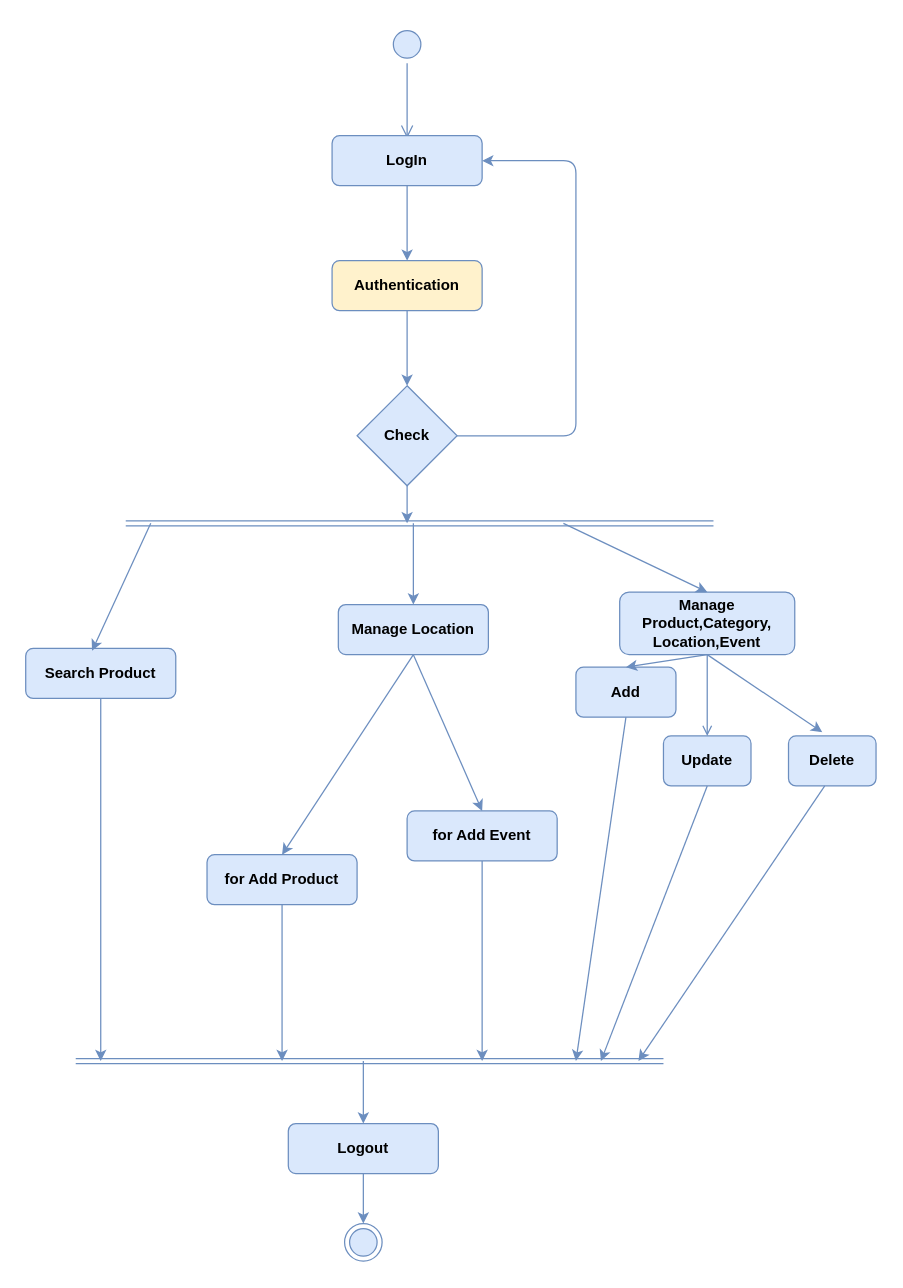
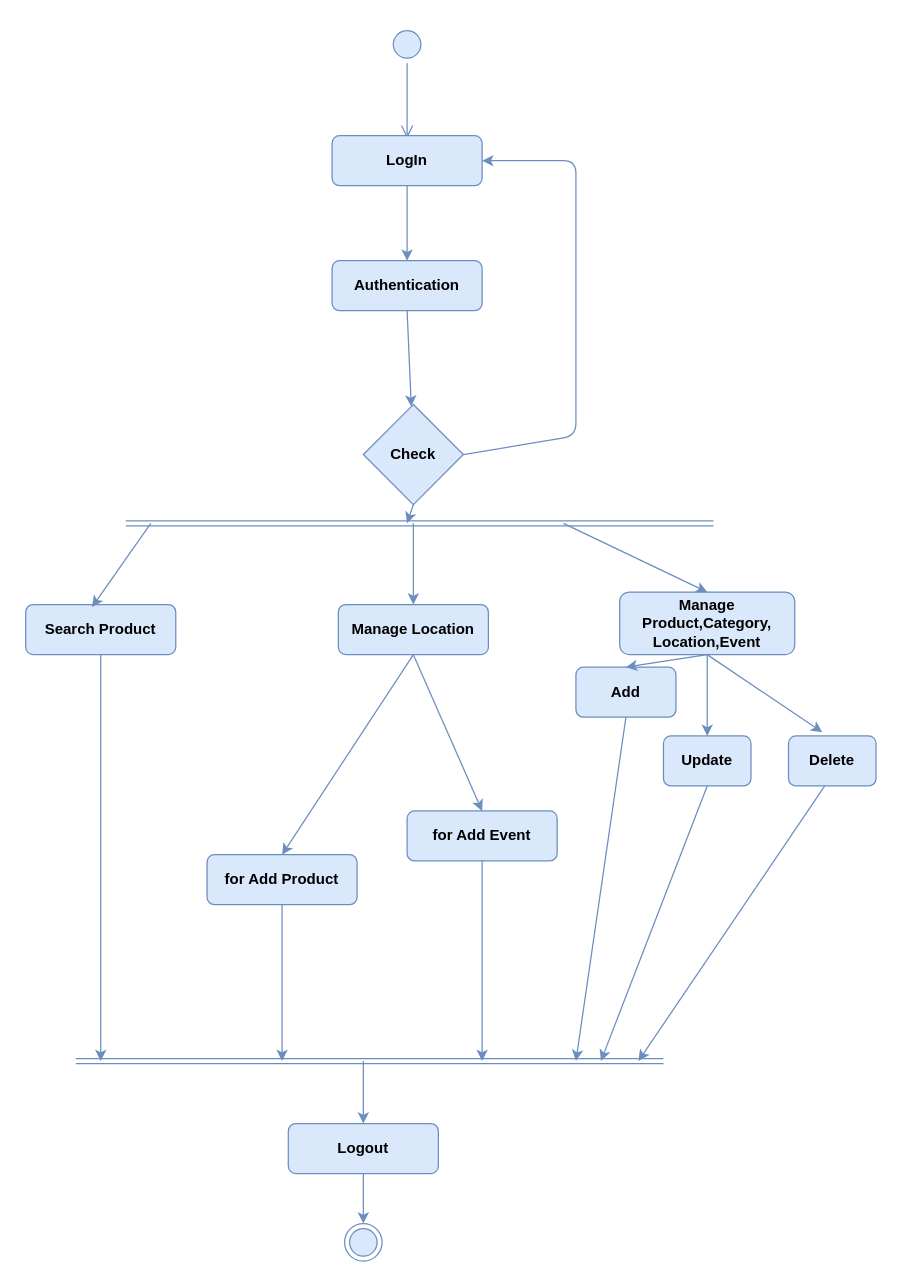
- <mxCell id="6" value="Authentication" style="rounded=1;whiteSpace=wrap;html=1;fillColor=#fff2cc;strokeColor=#6c8ebf;fontStyle=1;" vertex="1" parent="1"><mxGeometry x="265" y="208" width="120" height="40" as="geometry" /></mxCell>
+ <mxCell id="6" value="Authentication" style="rounded=1;whiteSpace=wrap;html=1;fillColor=#dae8fc;strokeColor=#6c8ebf;fontStyle=1" vertex="1" parent="1"><mxGeometry x="265" y="208" width="120" height="40" as="geometry" /></mxCell>
- <mxCell id="7" value="Check" style="rhombus;whiteSpace=wrap;html=1;fillColor=#dae8fc;strokeColor=#6c8ebf;fontStyle=1" vertex="1" parent="1"><mxGeometry x="285" y="308" width="80" height="80" as="geometry" /></mxCell>
+ <mxCell id="7" value="Check" style="rhombus;whiteSpace=wrap;html=1;fillColor=#dae8fc;strokeColor=#6c8ebf;fontStyle=1" vertex="1" parent="1"><mxGeometry x="290" y="323" width="80" height="80" as="geometry" /></mxCell>
- <mxCell id="12" value="Search Product" style="rounded=1;whiteSpace=wrap;html=1;fillColor=#dae8fc;strokeColor=#6c8ebf;fontStyle=1" vertex="1" parent="1"><mxGeometry x="20" y="518" width="120" height="40" as="geometry" /></mxCell>
+ <mxCell id="12" value="Search Product" style="rounded=1;whiteSpace=wrap;html=1;fillColor=#dae8fc;strokeColor=#6c8ebf;fontStyle=1" vertex="1" parent="1"><mxGeometry x="20" y="483" width="120" height="40" as="geometry" /></mxCell>
- <mxCell id="35" value="" style="endArrow=open;html=1;exitX=0.5;exitY=1;exitDx=0;exitDy=0;entryX=0.5;entryY=0;entryDx=0;entryDy=0;fillColor=#dae8fc;strokeColor=#6c8ebf;fontStyle=1;" edge="1" parent="1" source="21" target="33"><mxGeometry width="50" height="50" relative="1" as="geometry"><mxPoint x="570" y="568" as="sourcePoint" /><mxPoint x="620" y="518" as="targetPoint" /></mxGeometry></mxCell>
+ <mxCell id="35" value="" style="endArrow=classic;html=1;exitX=0.5;exitY=1;exitDx=0;exitDy=0;entryX=0.5;entryY=0;entryDx=0;entryDy=0;fillColor=#dae8fc;strokeColor=#6c8ebf;fontStyle=1" edge="1" parent="1" source="21" target="33"><mxGeometry width="50" height="50" relative="1" as="geometry"><mxPoint x="570" y="568" as="sourcePoint" /><mxPoint x="620" y="518" as="targetPoint" /></mxGeometry></mxCell>
